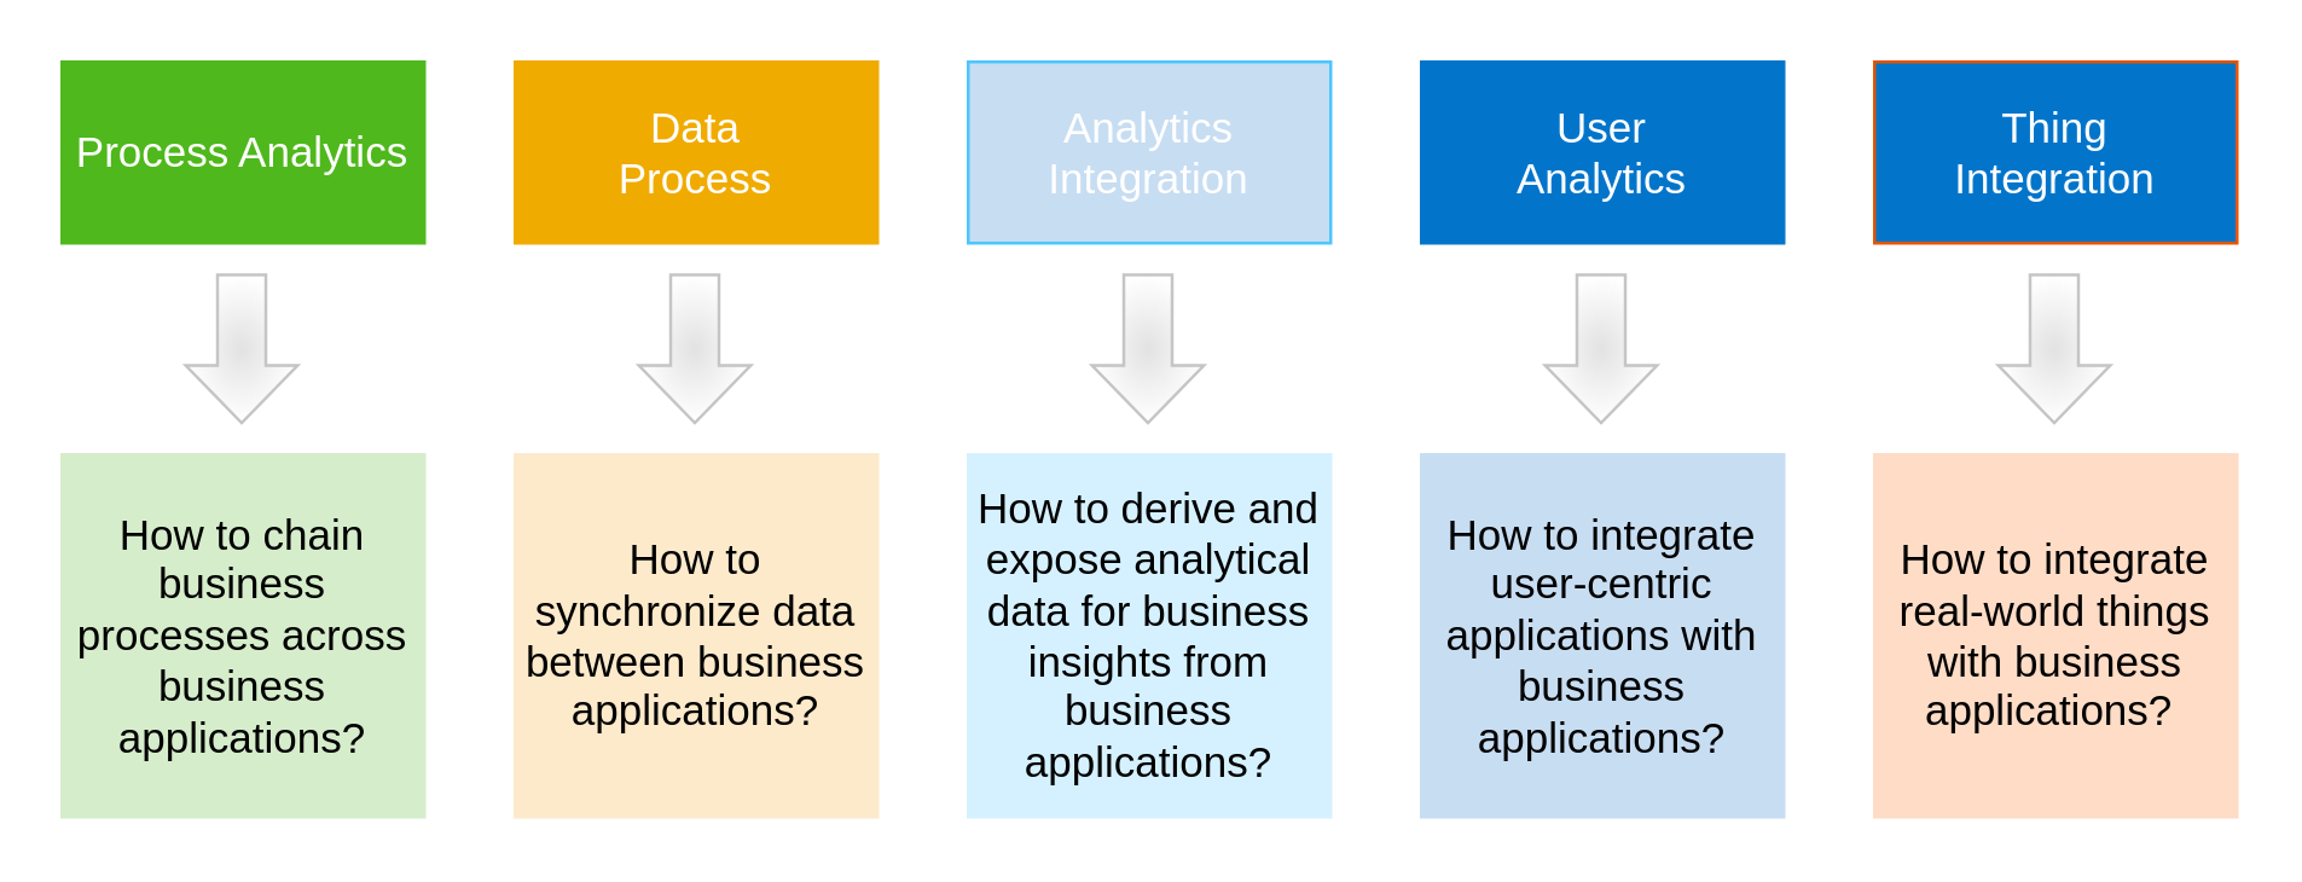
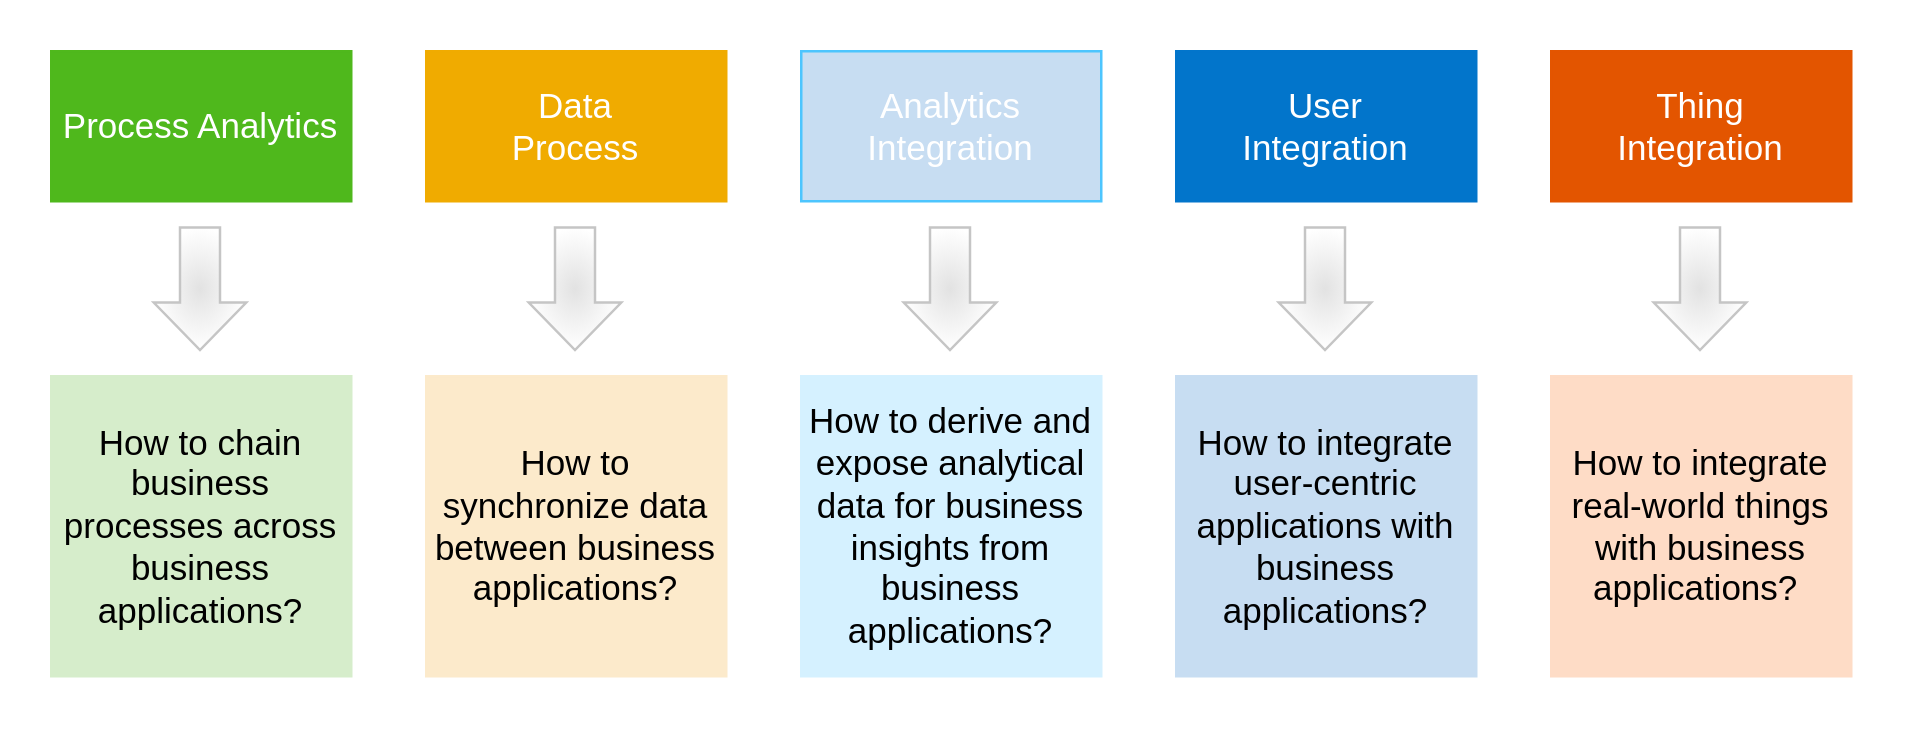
- <mxCell id="5" value="&lt;font style=&quot;font-size: 14px;&quot;&gt;User &lt;br&gt;Analytics&lt;/font&gt;" style="rounded=0;whiteSpace=wrap;html=1;fontColor=#FFFFFF;fillColor=#0275CB;strokeColor=#0275CB;" vertex="1" parent="1"><mxGeometry x="470" y="20" width="120" height="60" as="geometry" /></mxCell>
+ <mxCell id="5" value="&lt;font style=&quot;font-size: 14px;&quot;&gt;User &lt;br&gt;Integration&lt;/font&gt;" style="rounded=0;whiteSpace=wrap;html=1;fontColor=#FFFFFF;fillColor=#0275CB;strokeColor=#0275CB;" vertex="1" parent="1"><mxGeometry x="470" y="20" width="120" height="60" as="geometry" /></mxCell>
- <mxCell id="6" value="&lt;font style=&quot;font-size: 14px;&quot;&gt;Thing &lt;br&gt;Integration&lt;/font&gt;" style="rounded=0;whiteSpace=wrap;html=1;fontColor=#FFFFFF;fillColor=#0275cb;strokeColor=#E35500;" vertex="1" parent="1"><mxGeometry x="620" y="20" width="120" height="60" as="geometry" /></mxCell>
+ <mxCell id="6" value="&lt;font style=&quot;font-size: 14px;&quot;&gt;Thing &lt;br&gt;Integration&lt;/font&gt;" style="rounded=0;whiteSpace=wrap;html=1;fontColor=#FFFFFF;fillColor=#E35500;strokeColor=#E35500;" vertex="1" parent="1"><mxGeometry x="620" y="20" width="120" height="60" as="geometry" /></mxCell>
